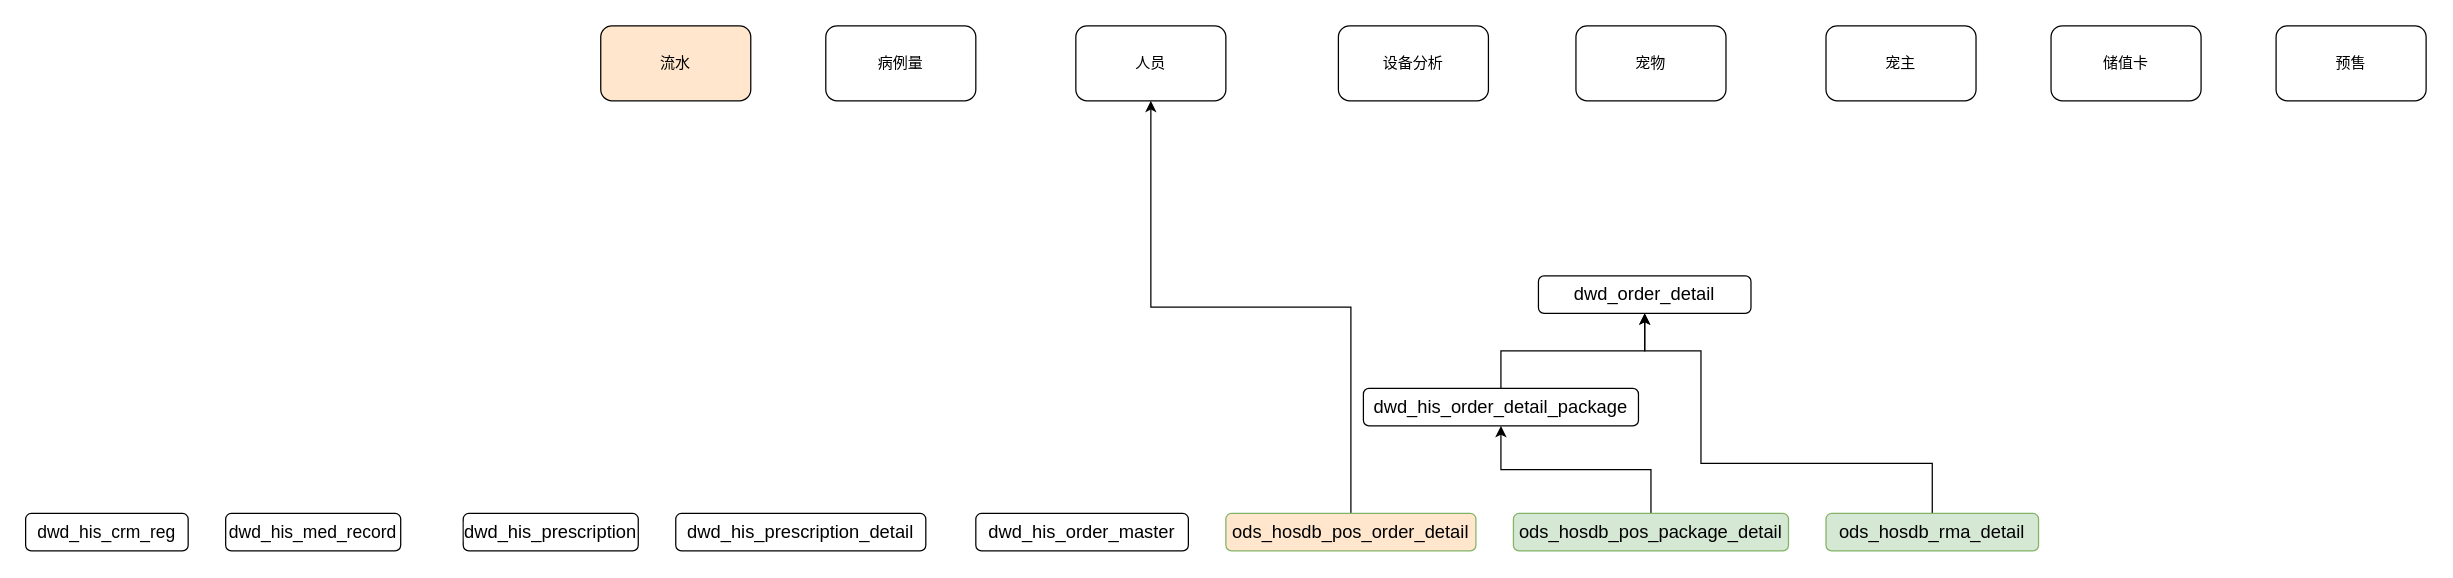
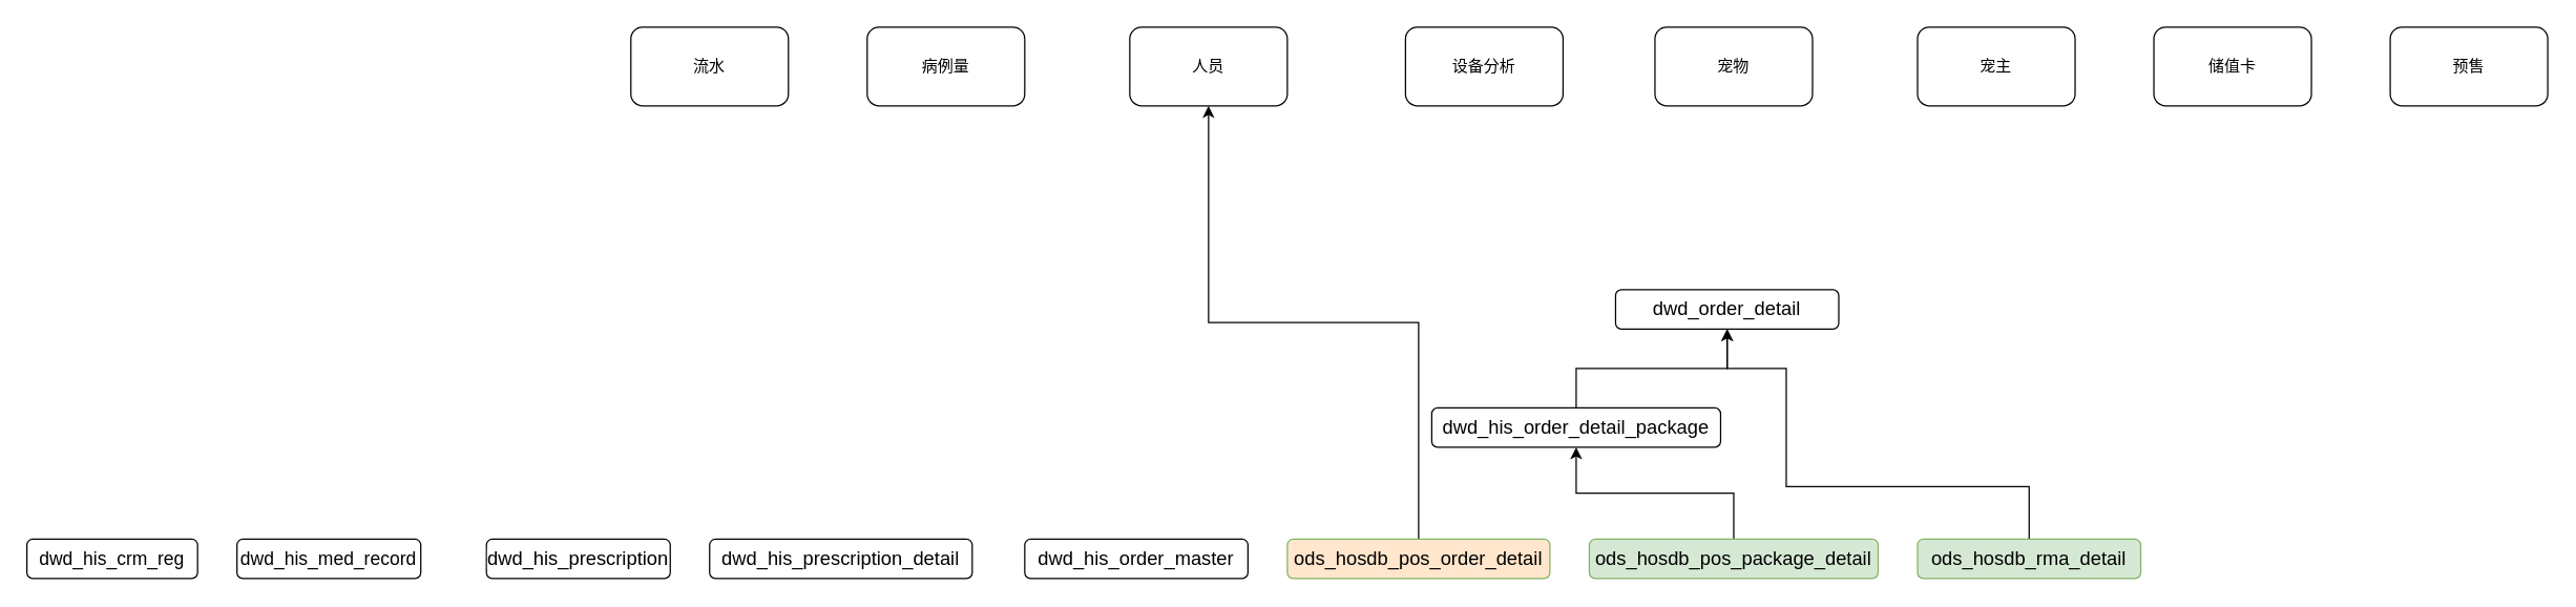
- <mxCell id="19" value="流水" style="rounded=1;whiteSpace=wrap;html=1;fillColor=#ffe6cc;" vertex="1" parent="1"><mxGeometry x="480" y="20" width="120" height="60" as="geometry" /></mxCell>
+ <mxCell id="19" value="流水" style="rounded=1;whiteSpace=wrap;html=1;" vertex="1" parent="1"><mxGeometry x="480" y="20" width="120" height="60" as="geometry" /></mxCell>
